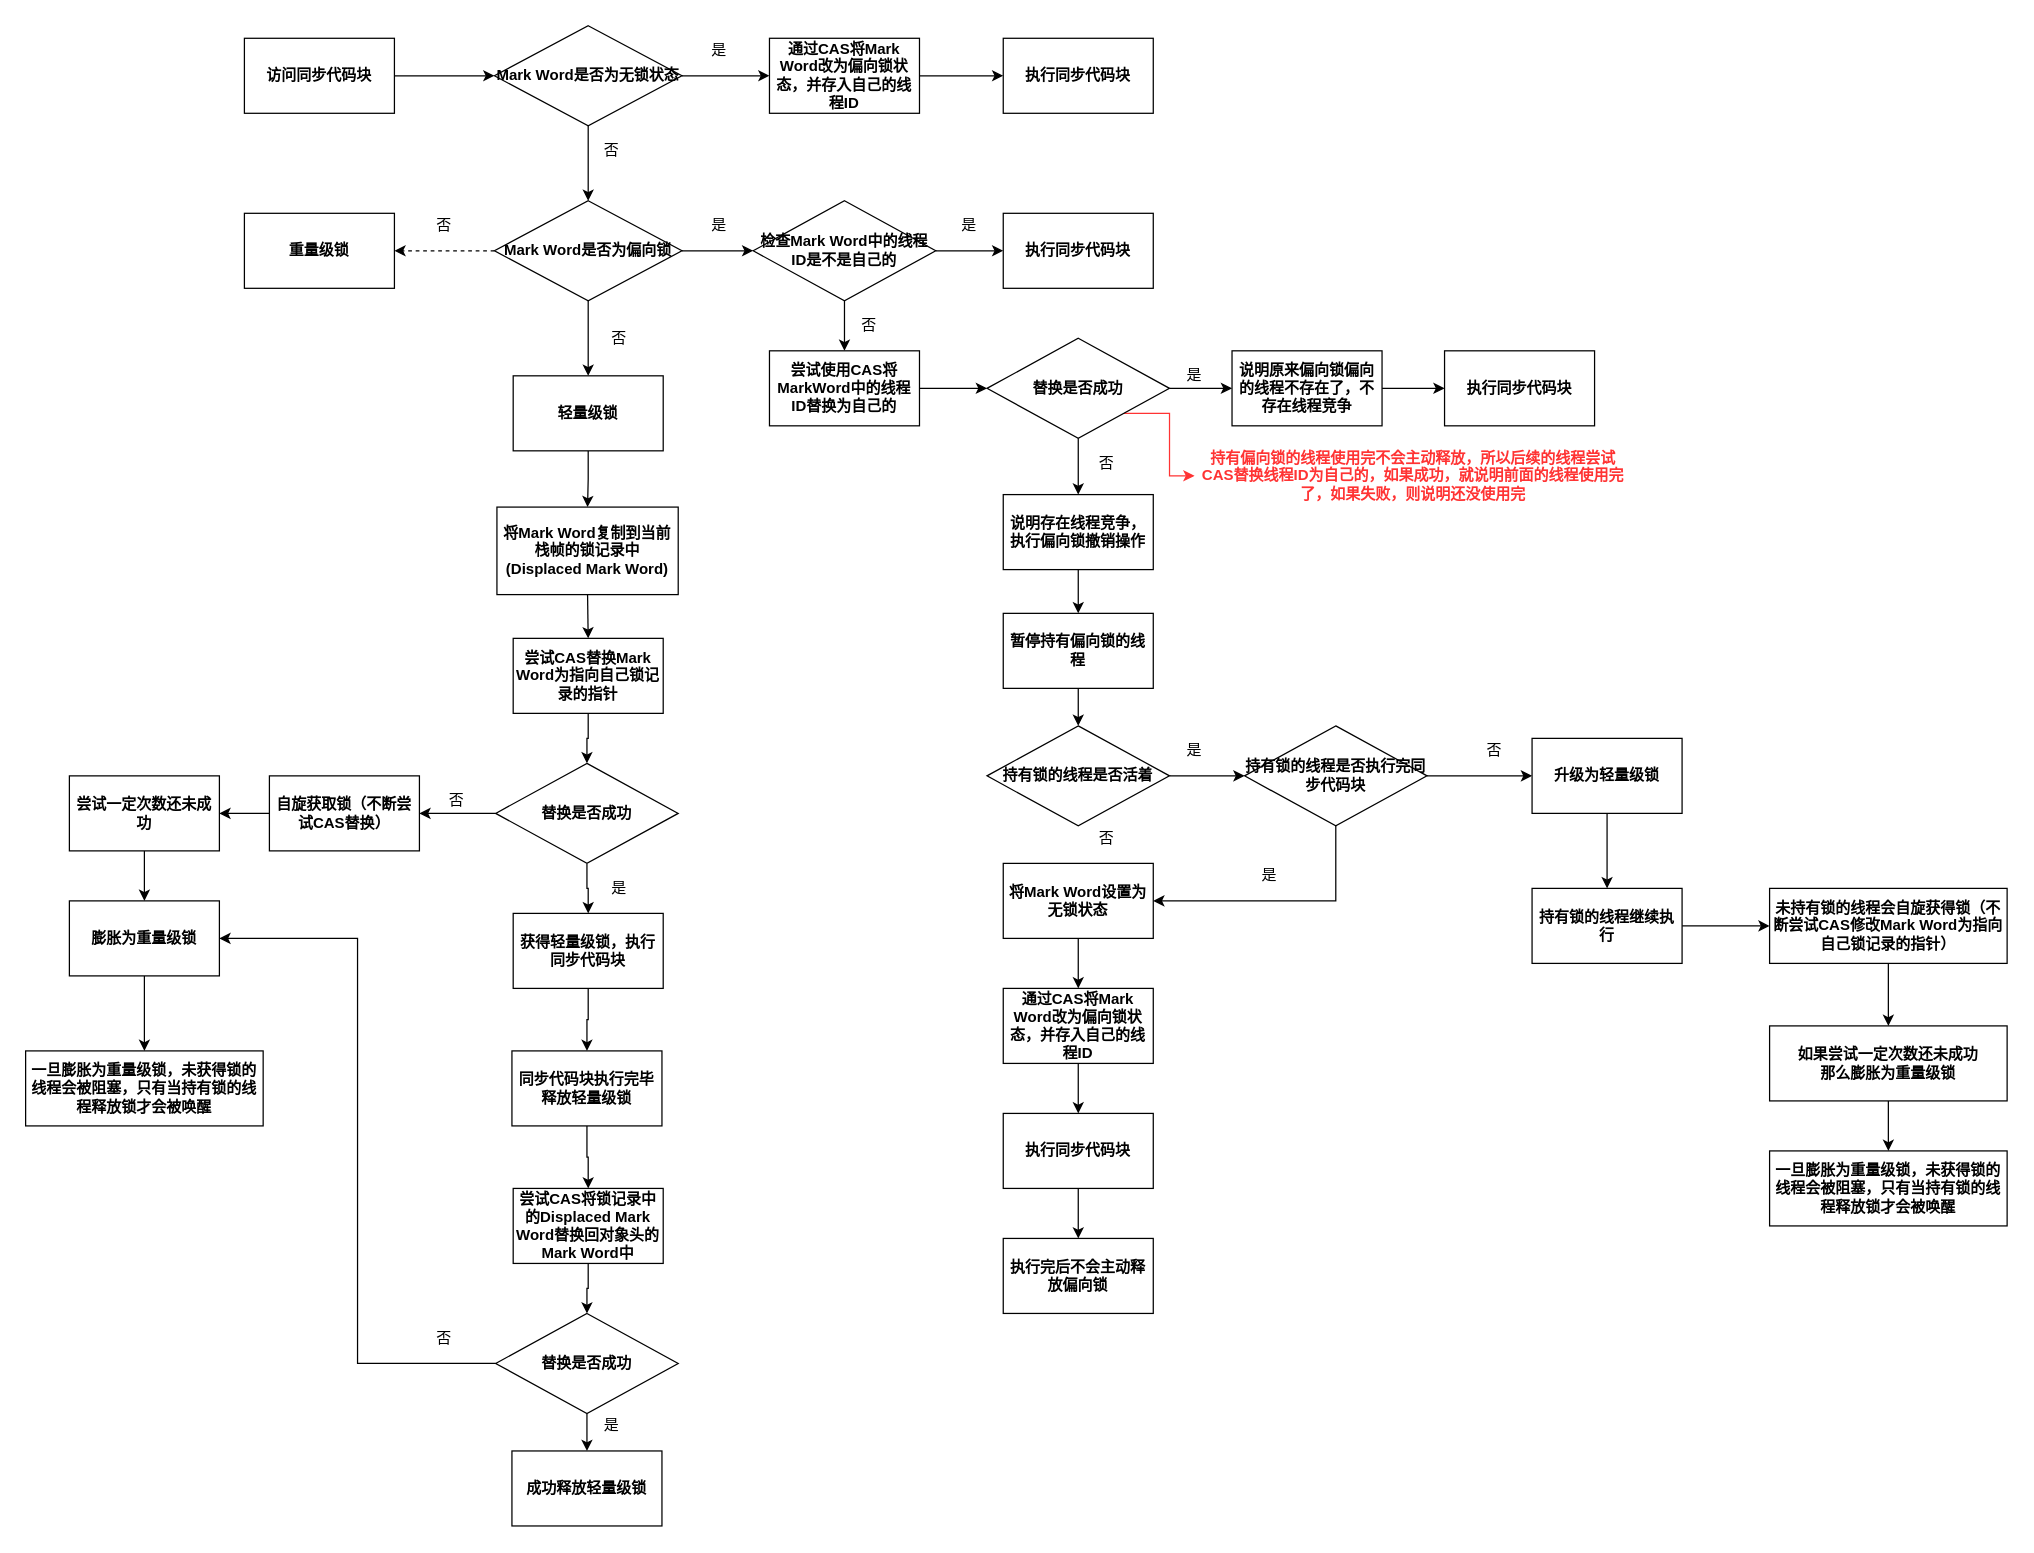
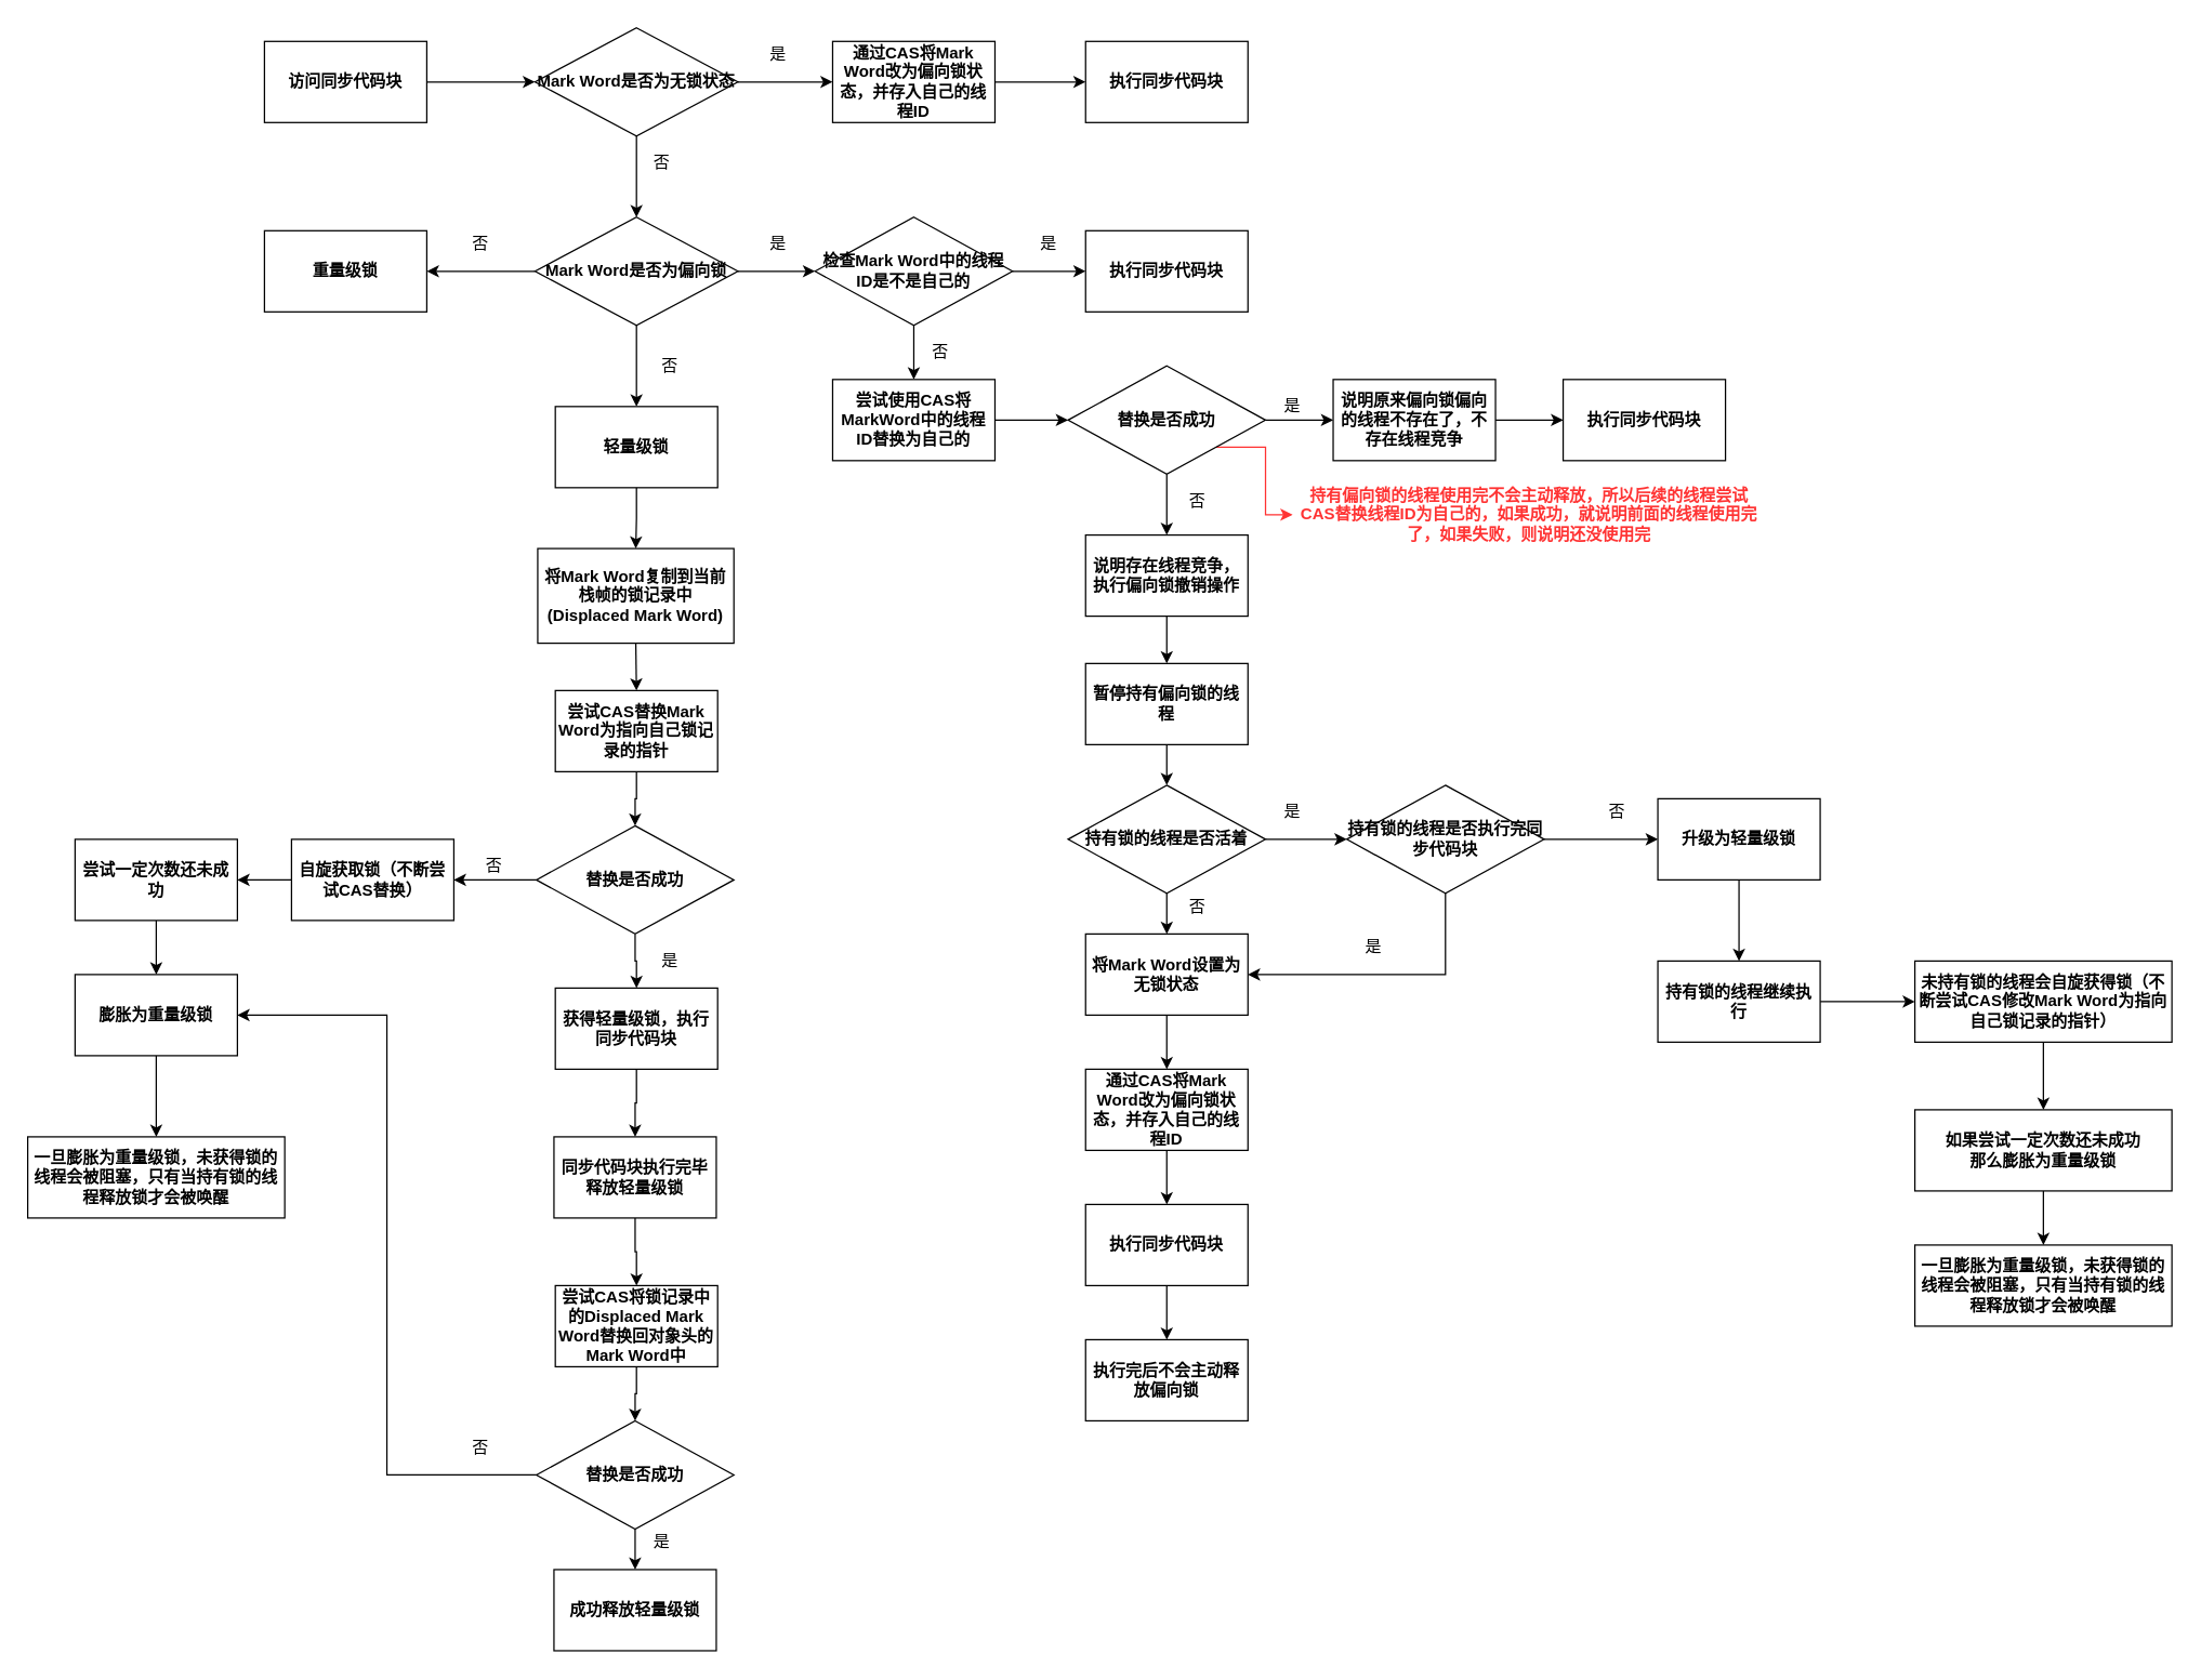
- <mxCell id="14" style="edgeStyle=orthogonalEdgeStyle;rounded=0;orthogonalLoop=1;jettySize=auto;html=1;exitX=0;exitY=0.5;exitDx=0;exitDy=0;entryX=1;entryY=0.5;entryDx=0;entryDy=0;dashed=1;" parent="1" source="15" target="66" edge="1"><mxGeometry relative="1" as="geometry" /></mxCell>
+ <mxCell id="14" style="edgeStyle=orthogonalEdgeStyle;rounded=0;orthogonalLoop=1;jettySize=auto;html=1;exitX=0;exitY=0.5;exitDx=0;exitDy=0;entryX=1;entryY=0.5;entryDx=0;entryDy=0;" parent="1" source="15" target="66" edge="1"><mxGeometry relative="1" as="geometry" /></mxCell>
+ <mxCell id="39" style="edgeStyle=orthogonalEdgeStyle;rounded=0;orthogonalLoop=1;jettySize=auto;html=1;exitX=0.5;exitY=1;exitDx=0;exitDy=0;entryX=0.5;entryY=0;entryDx=0;entryDy=0;strokeColor=#000000;" parent="1" source="41" target="43" edge="1"><mxGeometry relative="1" as="geometry" /></mxCell>
